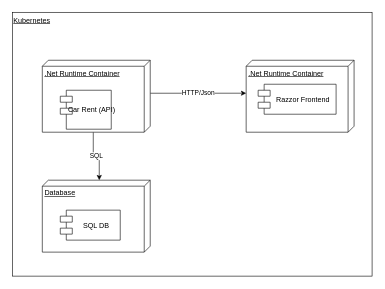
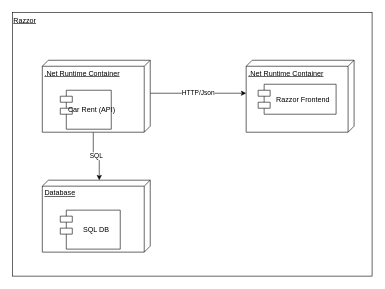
- <mxCell id="2" value="&lt;u&gt;Kubernetes&lt;/u&gt;" style="rounded=0;whiteSpace=wrap;html=1;align=left;verticalAlign=top;" vertex="1" parent="1"><mxGeometry x="20" y="20" width="600" height="440" as="geometry" /></mxCell>
+ <mxCell id="2" value="&lt;u&gt;Razzor&lt;/u&gt;" style="rounded=0;whiteSpace=wrap;html=1;align=left;verticalAlign=top;" vertex="1" parent="1"><mxGeometry x="20" y="20" width="600" height="440" as="geometry" /></mxCell>
- <mxCell id="8" value="SQL DB" style="shape=module;align=left;spacingLeft=20;align=center;verticalAlign=middle;" vertex="1" parent="1"><mxGeometry x="100" y="350" width="100" height="50" as="geometry" /></mxCell>
+ <mxCell id="8" value="SQL DB" style="shape=module;align=left;spacingLeft=20;align=center;verticalAlign=middle;" vertex="1" parent="1"><mxGeometry x="100" y="350" width="100" height="65" as="geometry" /></mxCell>
